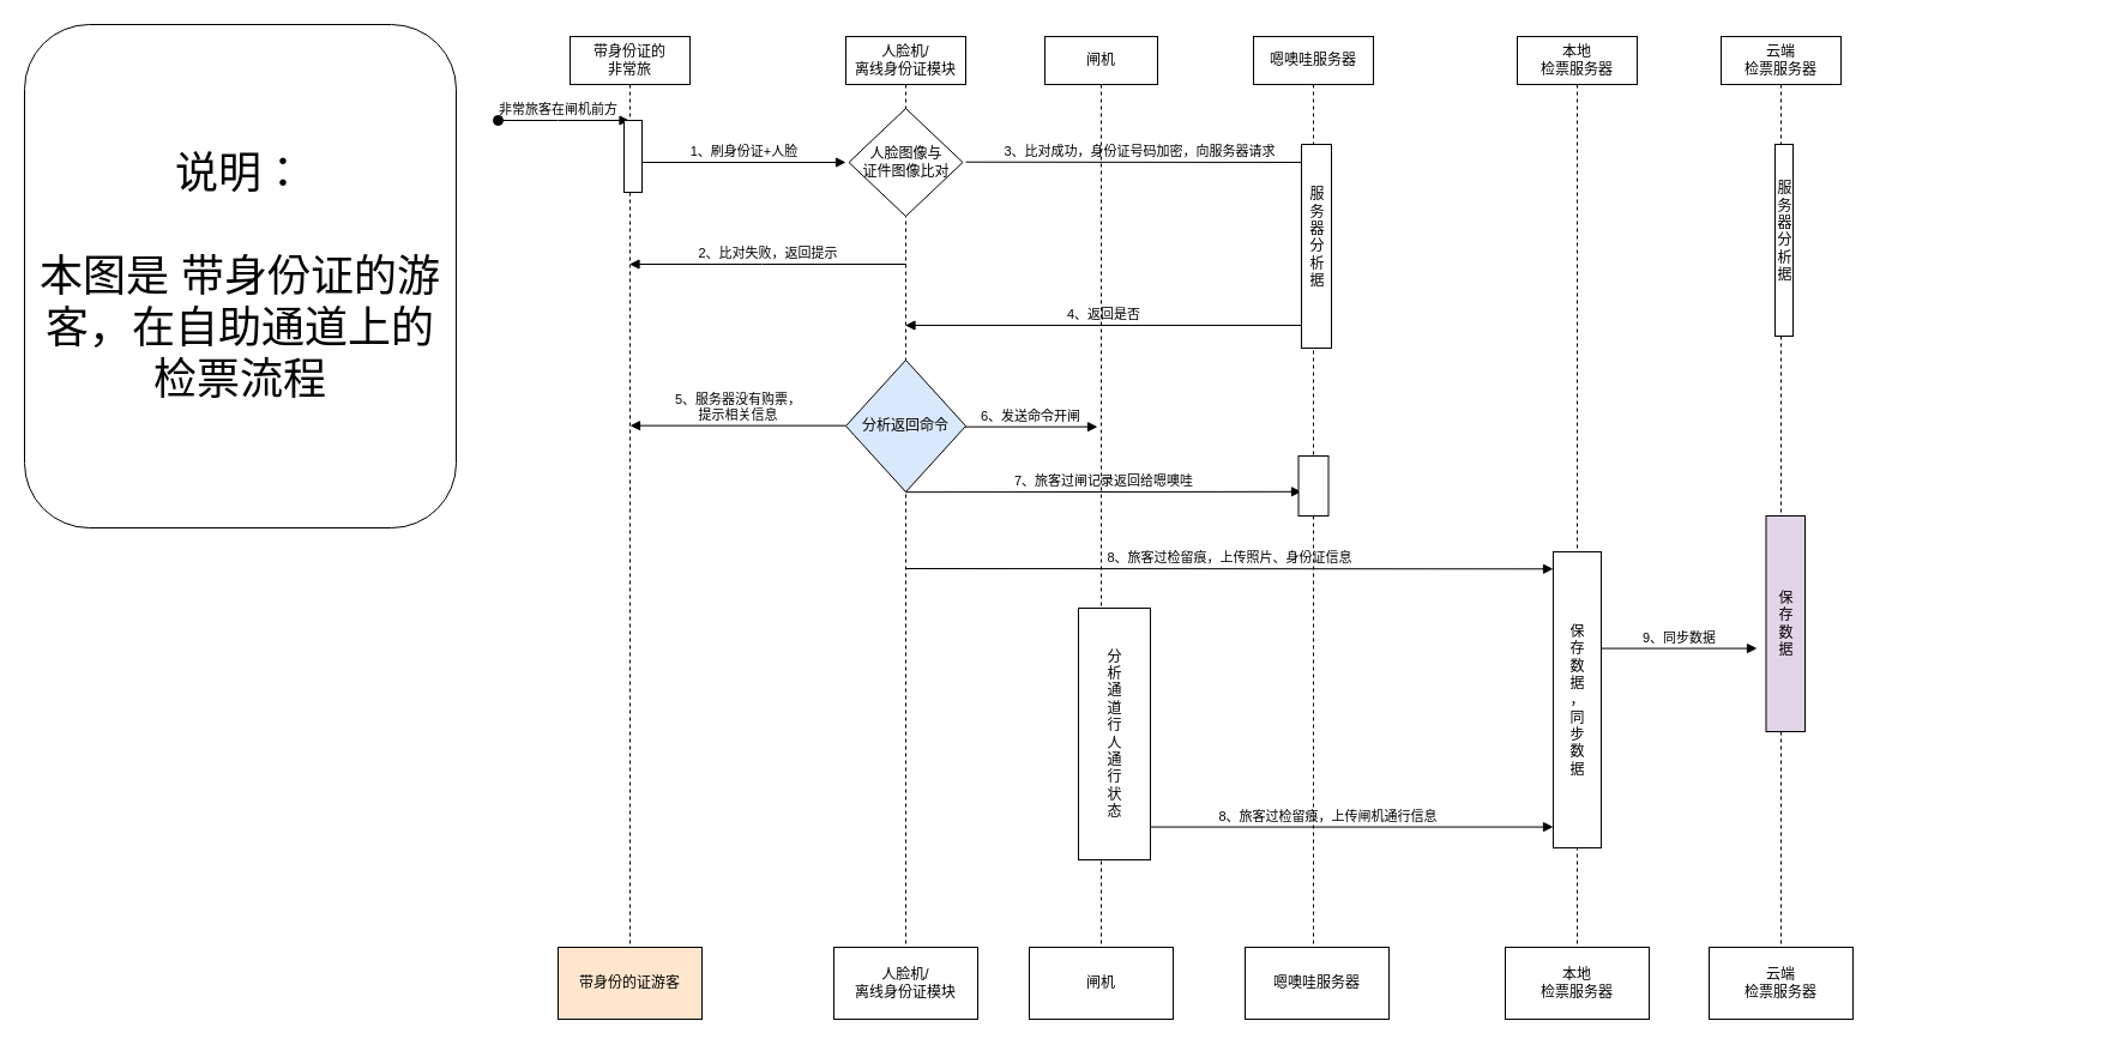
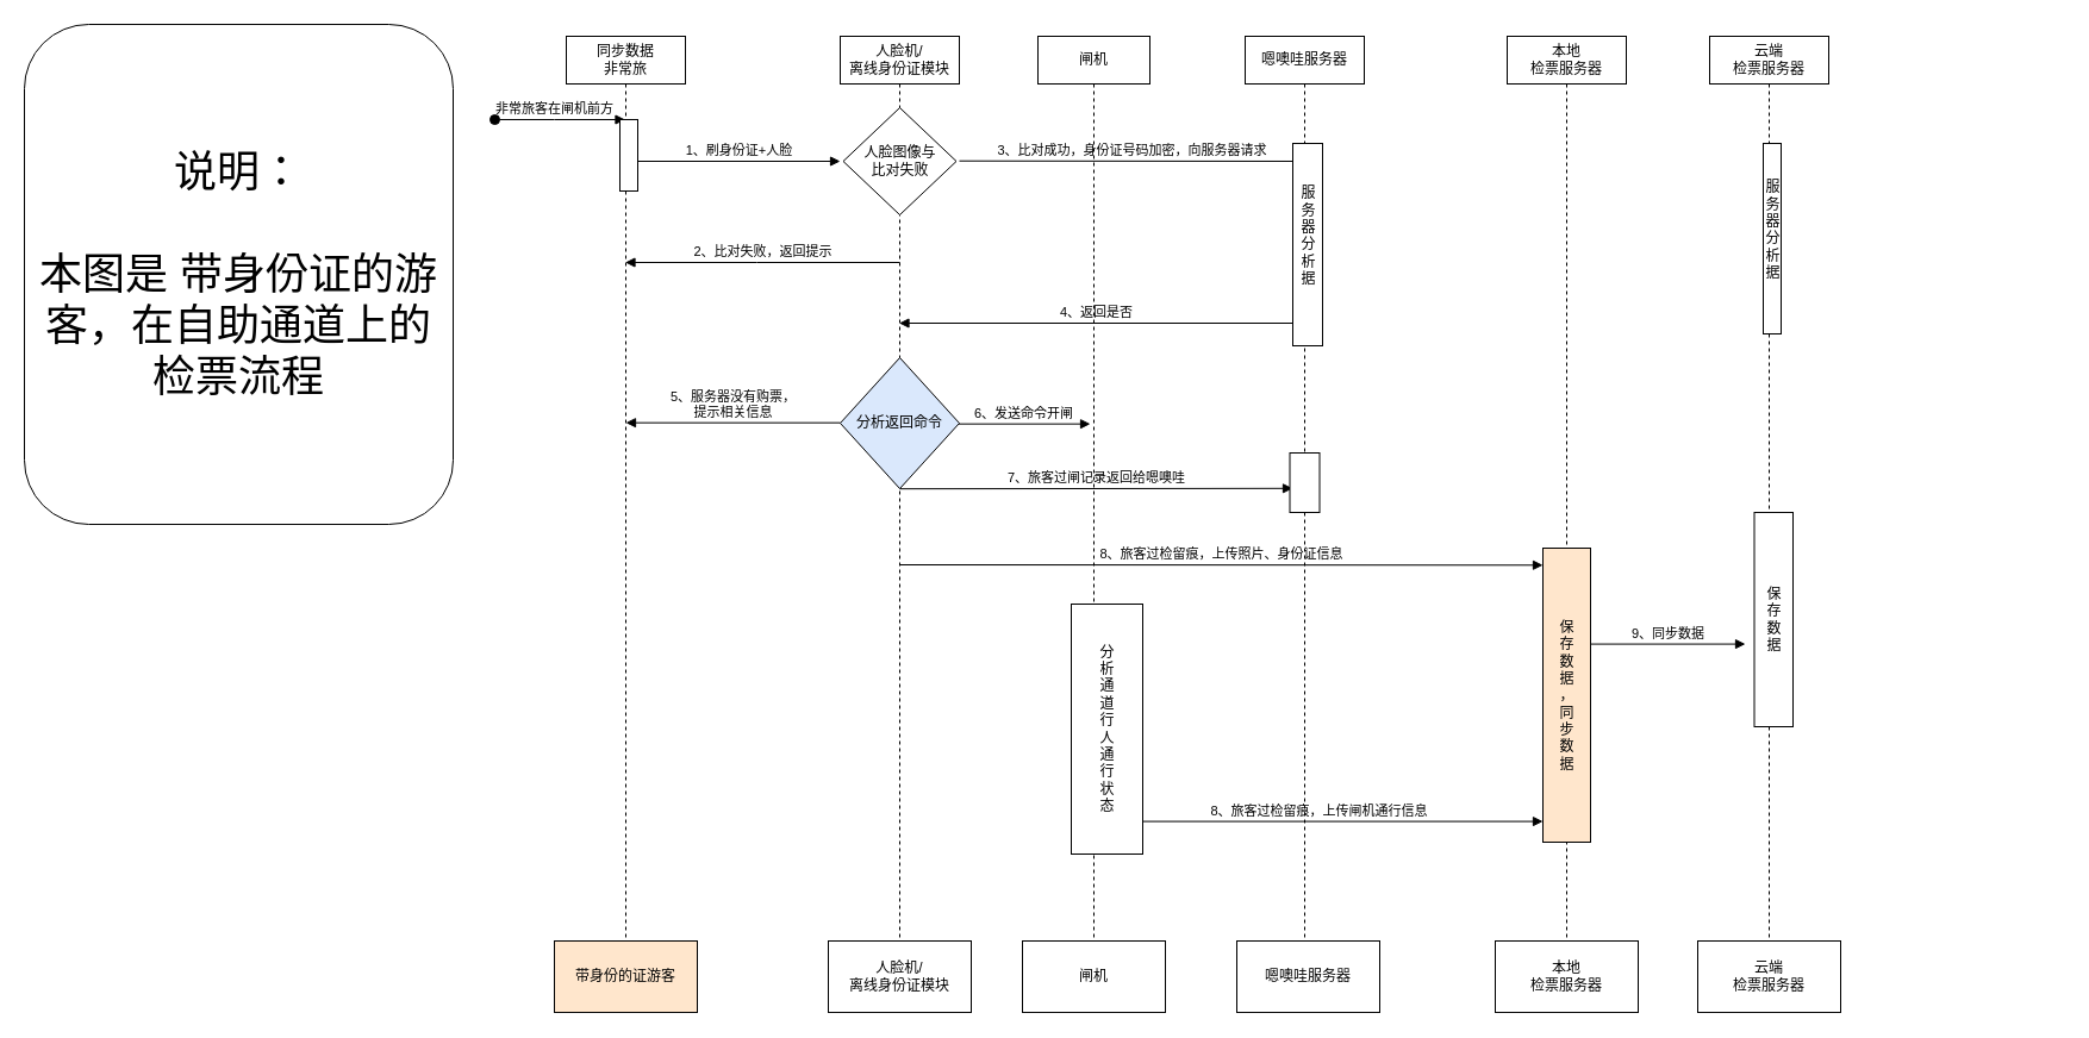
- <mxCell id="13" value="带身份证的&lt;div&gt;非常旅&lt;/div&gt;" style="shape=umlLifeline;perimeter=lifelinePerimeter;whiteSpace=wrap;html=1;container=0;dropTarget=0;collapsible=0;recursiveResize=0;outlineConnect=0;portConstraint=eastwest;newEdgeStyle={&quot;edgeStyle&quot;:&quot;elbowEdgeStyle&quot;,&quot;elbow&quot;:&quot;vertical&quot;,&quot;curved&quot;:0,&quot;rounded&quot;:0};labelBackgroundColor=none;" parent="12" vertex="1"><mxGeometry x="10" width="100" height="760" as="geometry" /></mxCell>
+ <mxCell id="13" value="同步数据&lt;div&gt;非常旅&lt;/div&gt;" style="shape=umlLifeline;perimeter=lifelinePerimeter;whiteSpace=wrap;html=1;container=0;dropTarget=0;collapsible=0;recursiveResize=0;outlineConnect=0;portConstraint=eastwest;newEdgeStyle={&quot;edgeStyle&quot;:&quot;elbowEdgeStyle&quot;,&quot;elbow&quot;:&quot;vertical&quot;,&quot;curved&quot;:0,&quot;rounded&quot;:0};labelBackgroundColor=none;" parent="12" vertex="1"><mxGeometry x="10" width="100" height="760" as="geometry" /></mxCell>
- <mxCell id="38" value="人脸图像与&lt;div&gt;证件图像比对&lt;/div&gt;" style="rhombus;whiteSpace=wrap;html=1;movable=1;resizable=1;rotatable=1;deletable=1;editable=1;locked=0;connectable=1;" vertex="1" parent="1"><mxGeometry x="707.5" y="90" width="95" height="90" as="geometry" /></mxCell>
+ <mxCell id="38" value="人脸图像与&lt;div&gt;比对失败&lt;/div&gt;" style="rhombus;whiteSpace=wrap;html=1;movable=1;resizable=1;rotatable=1;deletable=1;editable=1;locked=0;connectable=1;" vertex="1" parent="1"><mxGeometry x="707.5" y="90" width="95" height="90" as="geometry" /></mxCell>
- <mxCell id="36" value="保&lt;div&gt;存&lt;/div&gt;&lt;div&gt;数&lt;/div&gt;&lt;div&gt;据&lt;/div&gt;" style="html=1;points=[];perimeter=orthogonalPerimeter;outlineConnect=0;targetShapes=umlLifeline;portConstraint=eastwest;newEdgeStyle={&quot;edgeStyle&quot;:&quot;elbowEdgeStyle&quot;,&quot;elbow&quot;:&quot;vertical&quot;,&quot;curved&quot;:0,&quot;rounded&quot;:0};labelBackgroundColor=none;fillColor=#e1d5e7;" vertex="1" parent="34"><mxGeometry x="37.5" y="400" width="32.5" height="180" as="geometry" /></mxCell>
+ <mxCell id="36" value="保&lt;div&gt;存&lt;/div&gt;&lt;div&gt;数&lt;/div&gt;&lt;div&gt;据&lt;/div&gt;" style="html=1;points=[];perimeter=orthogonalPerimeter;outlineConnect=0;targetShapes=umlLifeline;portConstraint=eastwest;newEdgeStyle={&quot;edgeStyle&quot;:&quot;elbowEdgeStyle&quot;,&quot;elbow&quot;:&quot;vertical&quot;,&quot;curved&quot;:0,&quot;rounded&quot;:0};labelBackgroundColor=none;" vertex="1" parent="34"><mxGeometry x="37.5" y="400" width="32.5" height="180" as="geometry" /></mxCell>
- <mxCell id="31" value="保&lt;div&gt;存&lt;/div&gt;&lt;div&gt;数&lt;/div&gt;&lt;div&gt;据&lt;br&gt;&lt;div&gt;&lt;div&gt;，&lt;/div&gt;&lt;/div&gt;&lt;/div&gt;&lt;div&gt;同&lt;/div&gt;&lt;div&gt;步&lt;/div&gt;&lt;div&gt;数&lt;/div&gt;&lt;div&gt;据&lt;/div&gt;" style="html=1;points=[];perimeter=orthogonalPerimeter;outlineConnect=0;targetShapes=umlLifeline;portConstraint=eastwest;newEdgeStyle={&quot;edgeStyle&quot;:&quot;elbowEdgeStyle&quot;,&quot;elbow&quot;:&quot;vertical&quot;,&quot;curved&quot;:0,&quot;rounded&quot;:0};labelBackgroundColor=none;" vertex="1" parent="30"><mxGeometry x="30" y="430" width="40" height="247" as="geometry" /></mxCell>
+ <mxCell id="31" value="保&lt;div&gt;存&lt;/div&gt;&lt;div&gt;数&lt;/div&gt;&lt;div&gt;据&lt;br&gt;&lt;div&gt;&lt;div&gt;，&lt;/div&gt;&lt;/div&gt;&lt;/div&gt;&lt;div&gt;同&lt;/div&gt;&lt;div&gt;步&lt;/div&gt;&lt;div&gt;数&lt;/div&gt;&lt;div&gt;据&lt;/div&gt;" style="html=1;points=[];perimeter=orthogonalPerimeter;outlineConnect=0;targetShapes=umlLifeline;portConstraint=eastwest;newEdgeStyle={&quot;edgeStyle&quot;:&quot;elbowEdgeStyle&quot;,&quot;elbow&quot;:&quot;vertical&quot;,&quot;curved&quot;:0,&quot;rounded&quot;:0};labelBackgroundColor=none;fillColor=#ffe6cc;" vertex="1" parent="30"><mxGeometry x="30" y="430" width="40" height="247" as="geometry" /></mxCell>
